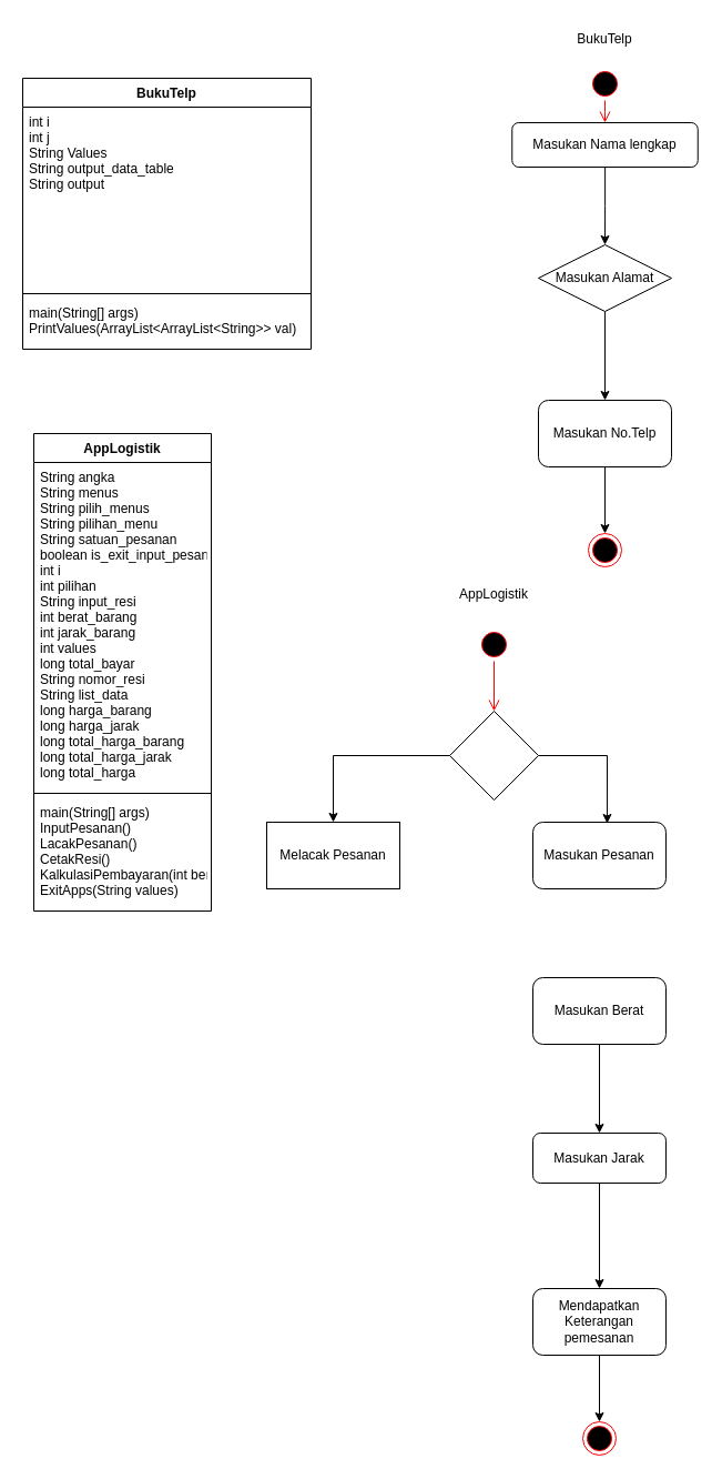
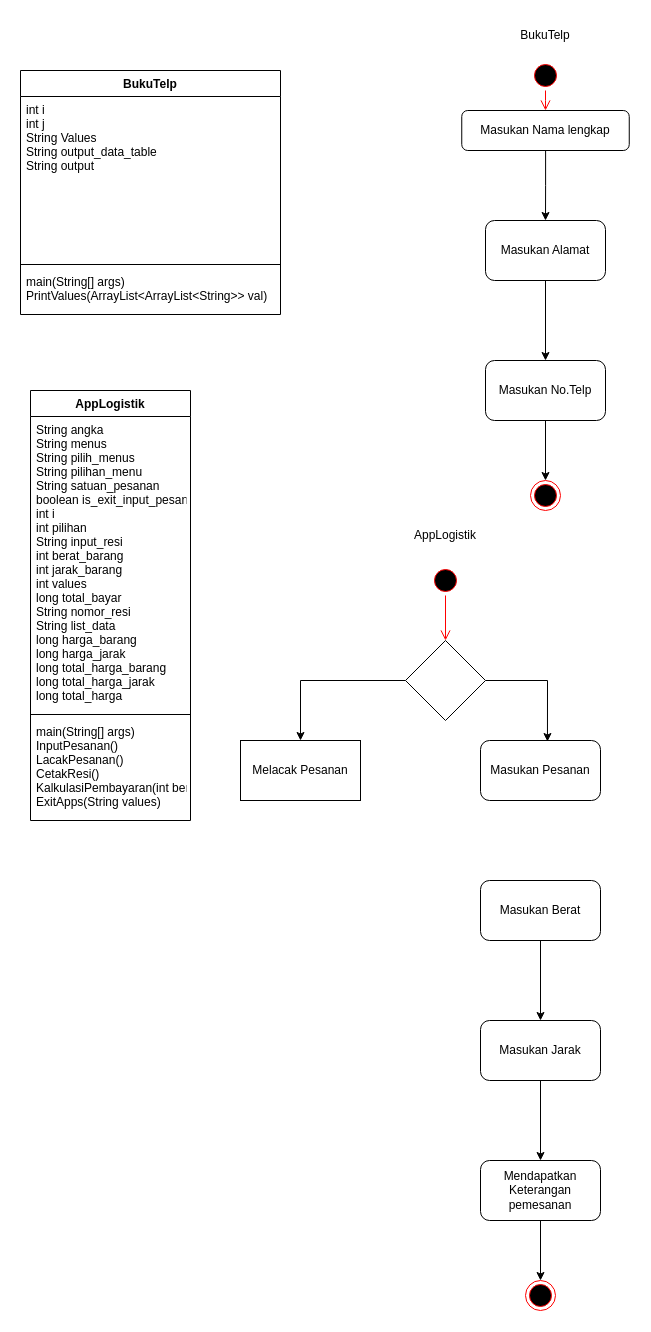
- <mxCell id="15" value="Masukan Alamat" style="rhombus;whiteSpace=wrap;html=1;" vertex="1" parent="1"><mxGeometry x="485" y="220" width="120" height="60" as="geometry" /></mxCell>
+ <mxCell id="15" value="Masukan Alamat" style="whiteSpace=wrap;html=1;rounded=1;" vertex="1" parent="1"><mxGeometry x="485" y="220" width="120" height="60" as="geometry" /></mxCell>
- <mxCell id="29" value="Masukan Jarak" style="whiteSpace=wrap;html=1;rounded=1;" vertex="1" parent="1"><mxGeometry x="480" y="1020" width="120" height="45" as="geometry" /></mxCell>
+ <mxCell id="29" value="Masukan Jarak" style="whiteSpace=wrap;html=1;rounded=1;" vertex="1" parent="1"><mxGeometry x="480" y="1020" width="120" height="60" as="geometry" /></mxCell>
